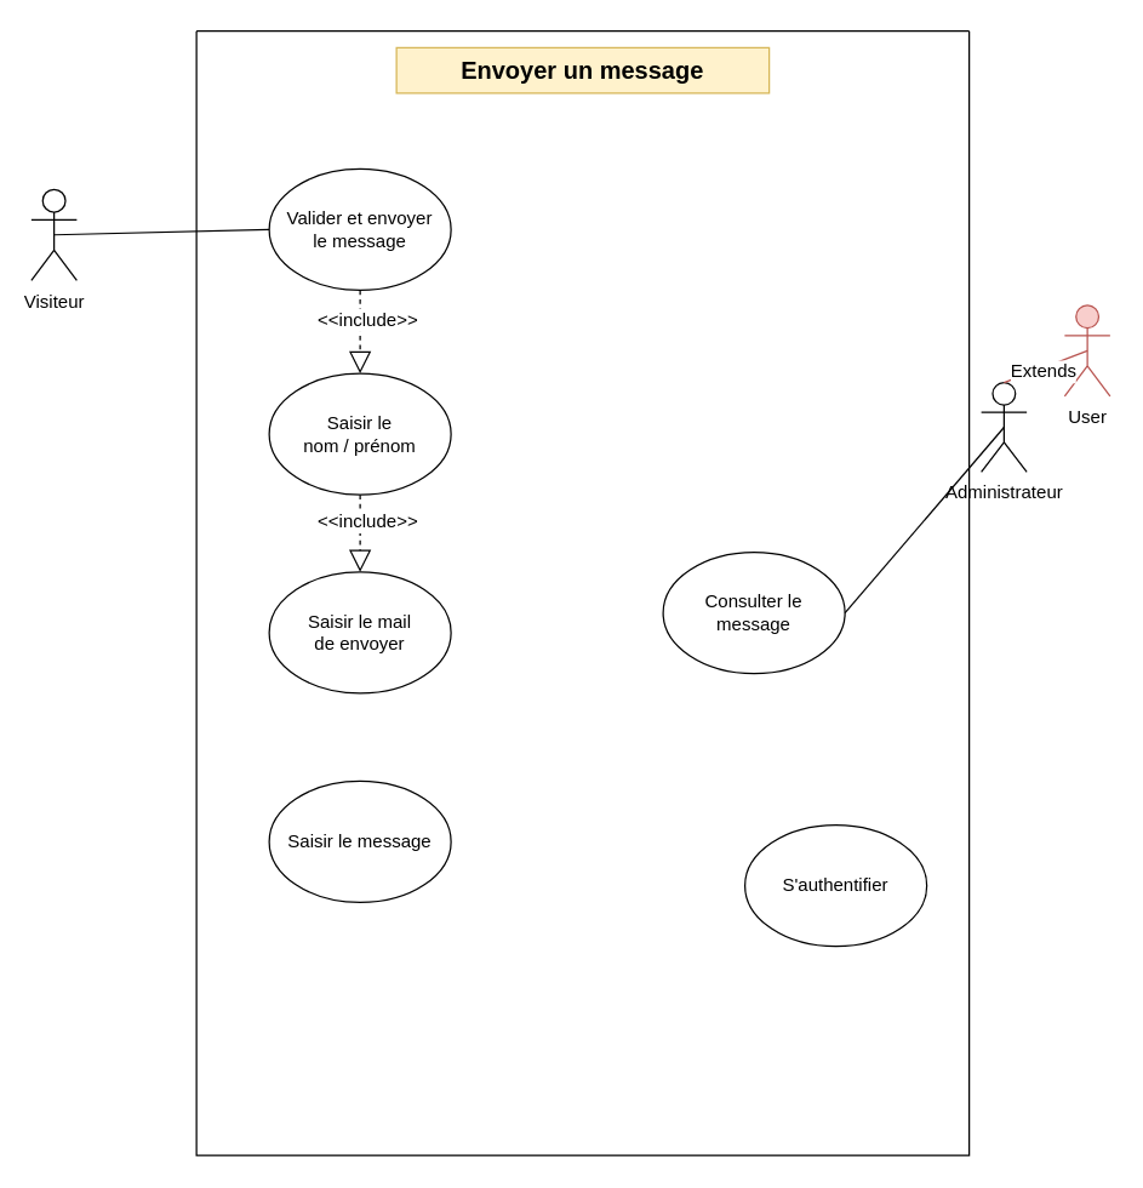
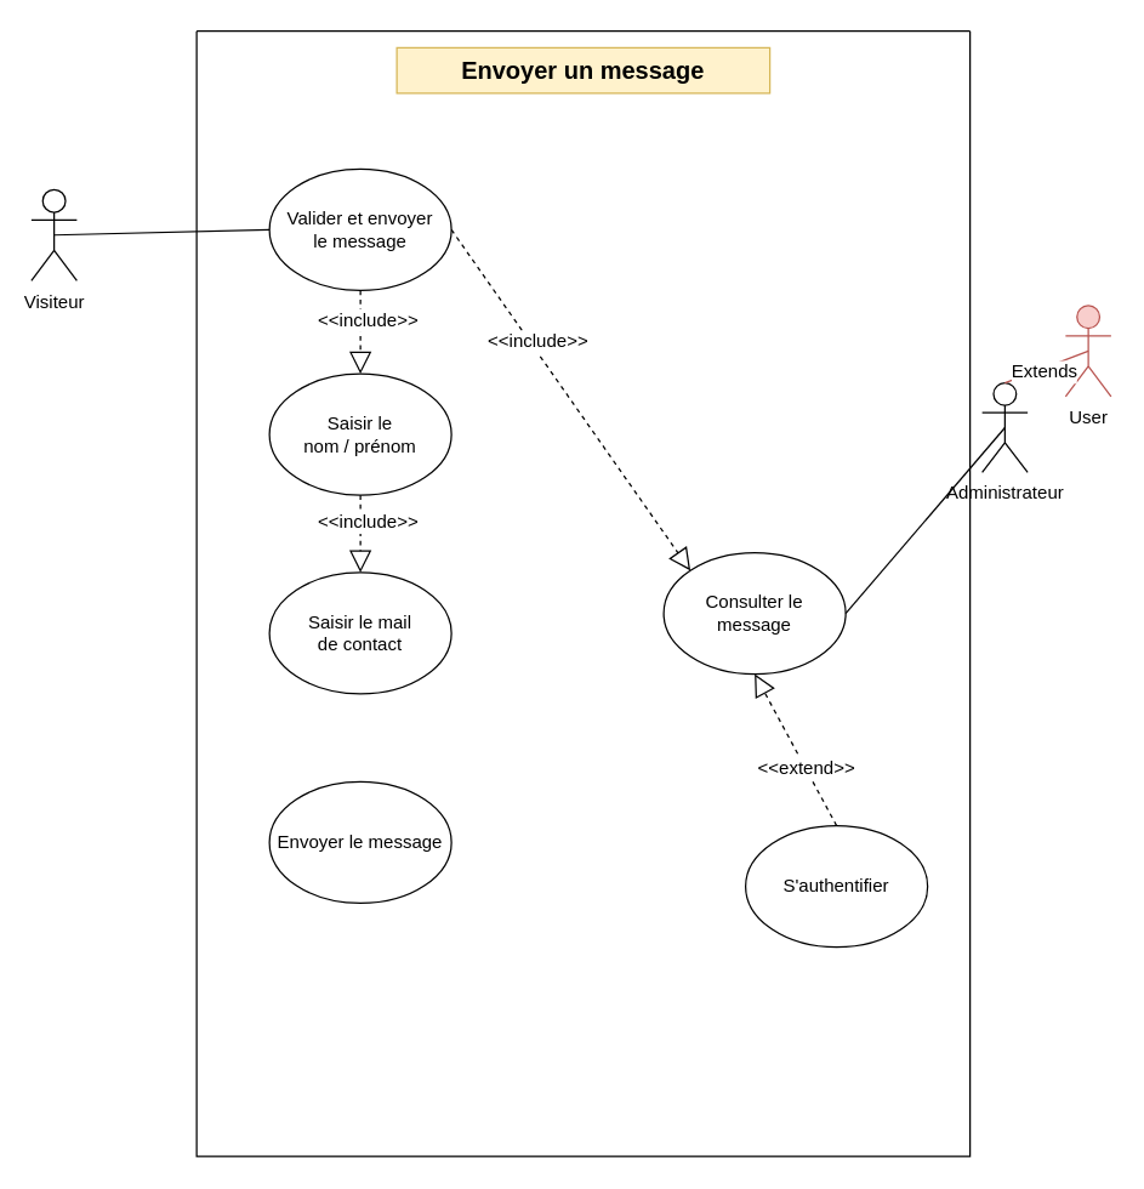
+ <mxCell id="14" value="" style="endArrow=block;dashed=1;endFill=0;endSize=12;html=1;rounded=0;fontSize=12;entryX=0;entryY=0;entryDx=0;entryDy=0;exitX=1;exitY=0.5;exitDx=0;exitDy=0;" parent="2" source="6" target="8" edge="1"><mxGeometry width="160" relative="1" as="geometry"><mxPoint x="206" y="618" as="sourcePoint" /><mxPoint x="206" y="677" as="targetPoint" /></mxGeometry></mxCell>
+ <mxCell id="15" value="&amp;lt;&amp;lt;include&amp;gt;&amp;gt;" style="edgeLabel;html=1;align=center;verticalAlign=middle;resizable=0;points=[];fontSize=12;" parent="14" vertex="1" connectable="0"><mxGeometry x="-0.322" y="4" relative="1" as="geometry"><mxPoint as="offset" /></mxGeometry></mxCell>
- <mxCell id="4" value="Saisir le mail &lt;br&gt;de envoyer" style="ellipse;whiteSpace=wrap;html=1;" parent="2" vertex="1"><mxGeometry x="48" y="357" width="120" height="80" as="geometry" /></mxCell>
+ <mxCell id="4" value="Saisir le mail &lt;br&gt;de contact" style="ellipse;whiteSpace=wrap;html=1;" parent="2" vertex="1"><mxGeometry x="48" y="357" width="120" height="80" as="geometry" /></mxCell>
+ <mxCell id="10" value="" style="endArrow=block;dashed=1;endFill=0;endSize=12;html=1;rounded=0;fontSize=12;entryX=0.5;entryY=1;entryDx=0;entryDy=0;exitX=0.5;exitY=0;exitDx=0;exitDy=0;" parent="2" source="9" target="8" edge="1"><mxGeometry width="160" relative="1" as="geometry"><mxPoint x="345" y="402" as="sourcePoint" /><mxPoint x="505" y="402" as="targetPoint" /></mxGeometry></mxCell>
+ <mxCell id="11" value="&amp;lt;&amp;lt;extend&amp;gt;&amp;gt;" style="edgeLabel;html=1;align=center;verticalAlign=middle;resizable=0;points=[];fontSize=12;" parent="10" vertex="1" connectable="0"><mxGeometry x="-0.247" relative="1" as="geometry"><mxPoint y="-1" as="offset" /></mxGeometry></mxCell>
- <mxCell id="5" value="Saisir le message" style="ellipse;whiteSpace=wrap;html=1;" parent="2" vertex="1"><mxGeometry x="48" y="495" width="120" height="80" as="geometry" /></mxCell>
+ <mxCell id="5" value="Envoyer le message" style="ellipse;whiteSpace=wrap;html=1;" parent="2" vertex="1"><mxGeometry x="48" y="495" width="120" height="80" as="geometry" /></mxCell>
